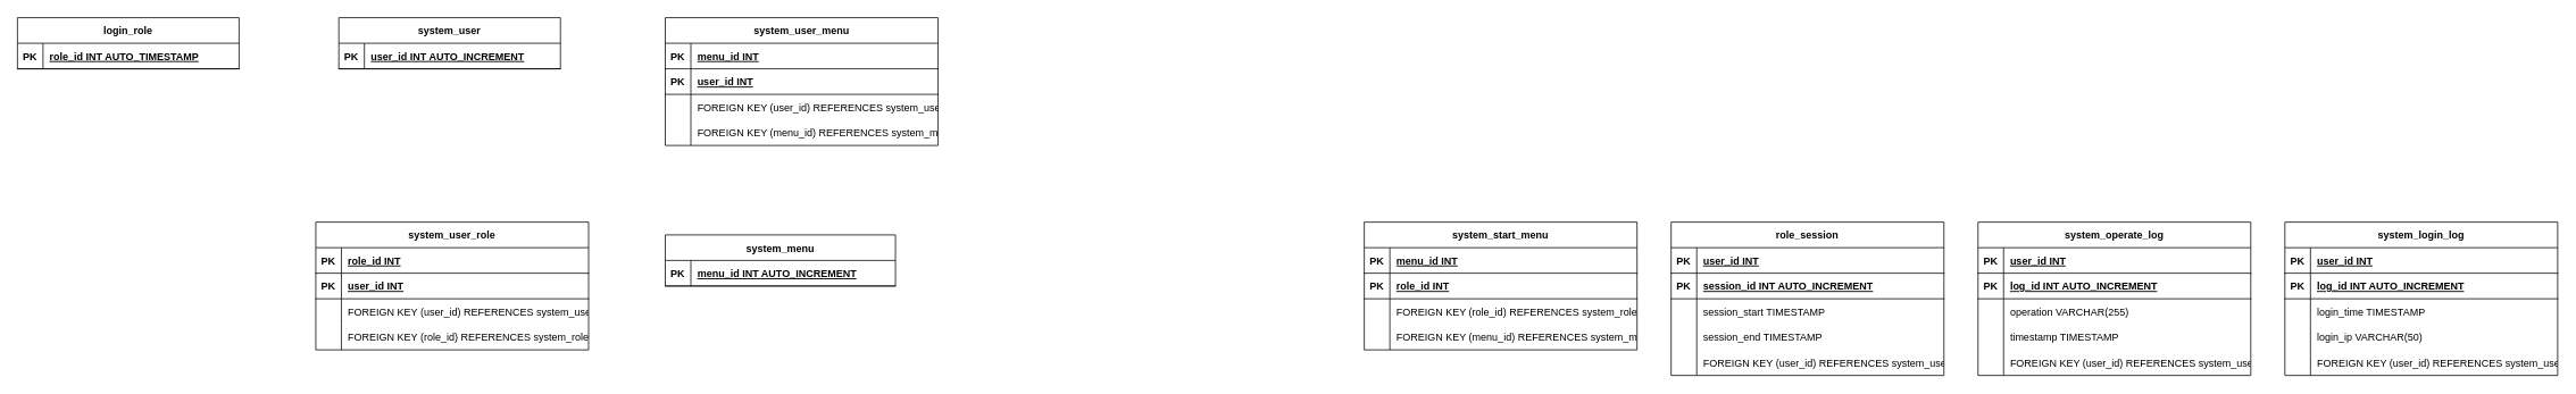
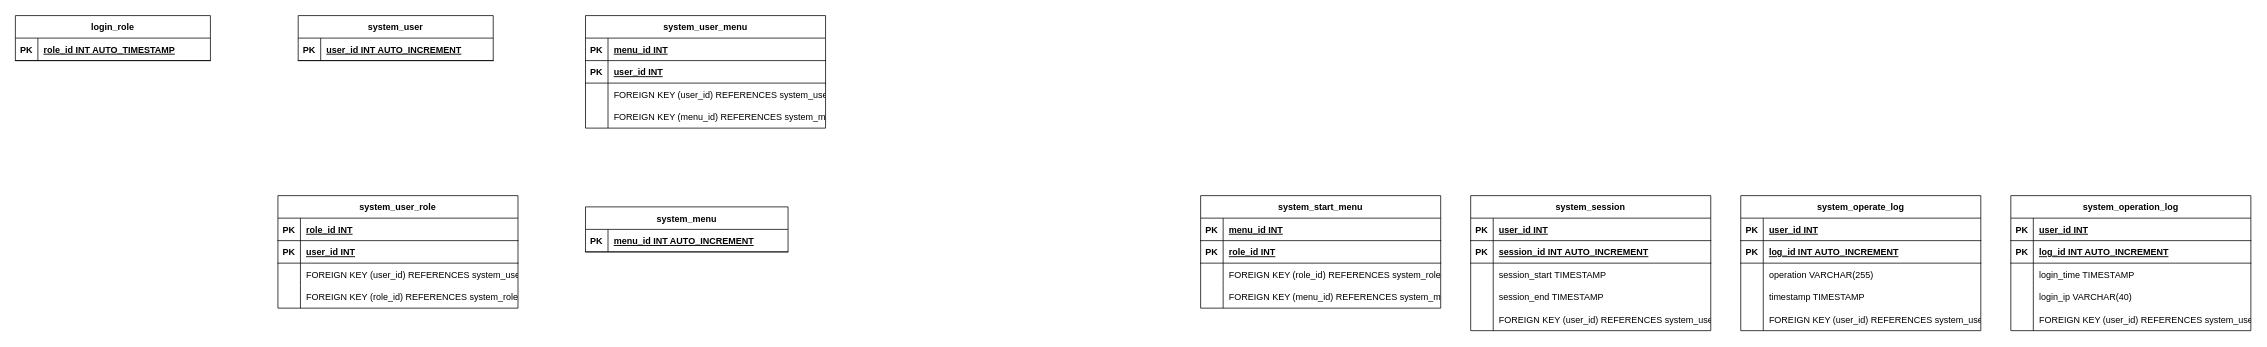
- <mxCell id="53" value="role_session" style="shape=table;startSize=30;container=1;collapsible=1;childLayout=tableLayout;fixedRows=1;rowLines=0;fontStyle=1;align=center;resizeLast=1;" vertex="1" parent="1"><mxGeometry x="1960" y="260" width="320" height="180" as="geometry" /></mxCell>
+ <mxCell id="53" value="system_session" style="shape=table;startSize=30;container=1;collapsible=1;childLayout=tableLayout;fixedRows=1;rowLines=0;fontStyle=1;align=center;resizeLast=1;" vertex="1" parent="1"><mxGeometry x="1960" y="260" width="320" height="180" as="geometry" /></mxCell>
- <mxCell id="85" value="system_login_log" style="shape=table;startSize=30;container=1;collapsible=1;childLayout=tableLayout;fixedRows=1;rowLines=0;fontStyle=1;align=center;resizeLast=1;" vertex="1" parent="1"><mxGeometry x="2680" y="260" width="320" height="180" as="geometry" /></mxCell>
+ <mxCell id="85" value="system_operation_log" style="shape=table;startSize=30;container=1;collapsible=1;childLayout=tableLayout;fixedRows=1;rowLines=0;fontStyle=1;align=center;resizeLast=1;" vertex="1" parent="1"><mxGeometry x="2680" y="260" width="320" height="180" as="geometry" /></mxCell>
- <mxCell id="97" value="login_ip VARCHAR(50)" style="shape=partialRectangle;overflow=hidden;connectable=0;fillColor=none;align=left;strokeColor=inherit;top=0;left=0;bottom=0;right=0;spacingLeft=6;" vertex="1" parent="95"><mxGeometry x="30" width="290" height="30" as="geometry"><mxRectangle width="290" height="30" as="alternateBounds" /></mxGeometry></mxCell>
+ <mxCell id="97" value="login_ip VARCHAR(40)" style="shape=partialRectangle;overflow=hidden;connectable=0;fillColor=none;align=left;strokeColor=inherit;top=0;left=0;bottom=0;right=0;spacingLeft=6;" vertex="1" parent="95"><mxGeometry x="30" width="290" height="30" as="geometry"><mxRectangle width="290" height="30" as="alternateBounds" /></mxGeometry></mxCell>
